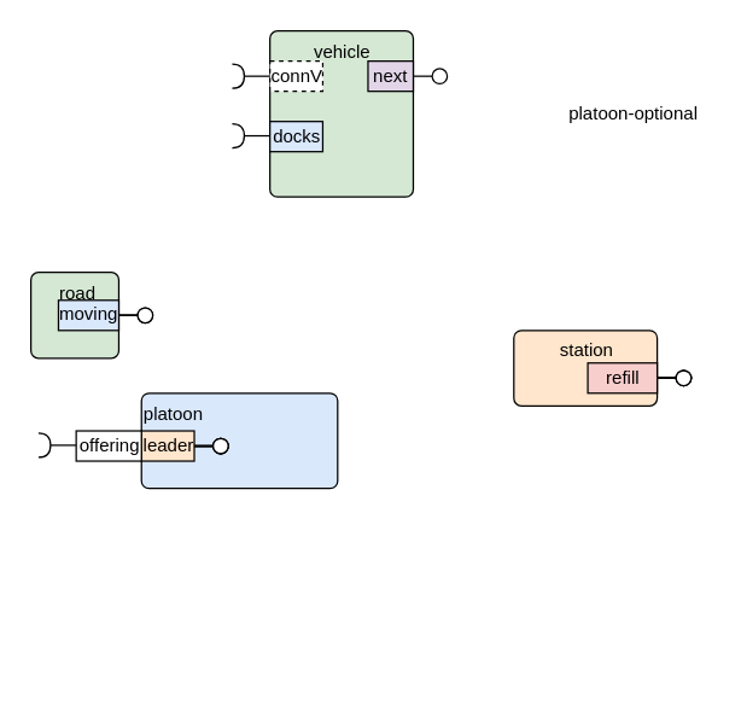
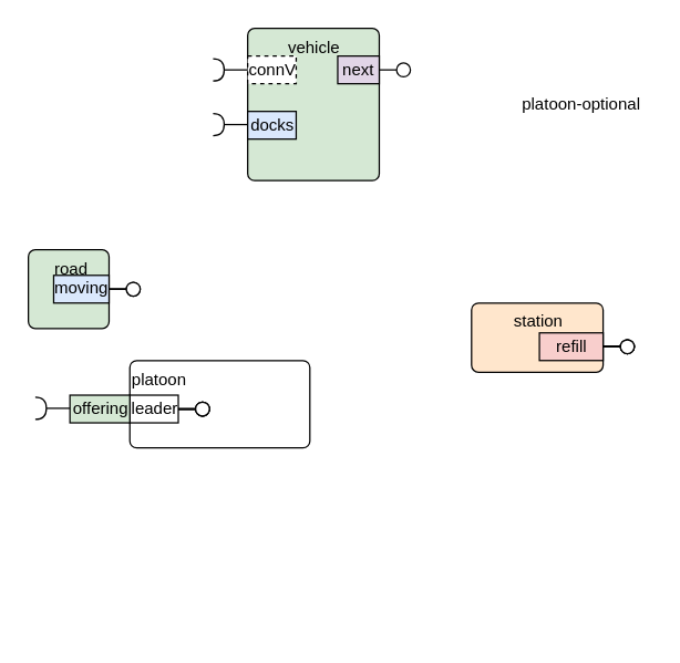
- <mxCell id="2" value="platoon" style="html=1;align=left;verticalAlign=top;rounded=1;absoluteArcSize=1;arcSize=10;dashed=0;fillColor=#dae8fc;" vertex="1" parent="1"><mxGeometry x="93.25" y="260" width="130" height="63.12" as="geometry" /></mxCell>
+ <mxCell id="2" value="platoon" style="html=1;align=left;verticalAlign=top;rounded=1;absoluteArcSize=1;arcSize=10;dashed=0;" vertex="1" parent="1"><mxGeometry x="93.25" y="260" width="130" height="63.12" as="geometry" /></mxCell>
- <mxCell id="29" value="offering" style="html=1;" vertex="1" parent="1"><mxGeometry x="50" y="285" width="43.25" height="20" as="geometry" /></mxCell>
+ <mxCell id="29" value="offering" style="html=1;fillColor=#d5e8d4;" vertex="1" parent="1"><mxGeometry x="50" y="285" width="43.25" height="20" as="geometry" /></mxCell>
- <mxCell id="7" value="leader" style="html=1;fillColor=#ffe6cc;" vertex="1" parent="1"><mxGeometry x="93.25" y="285" width="35" height="20" as="geometry" /></mxCell>
+ <mxCell id="7" value="leader" style="html=1;" vertex="1" parent="1"><mxGeometry x="93.25" y="285" width="35" height="20" as="geometry" /></mxCell>
